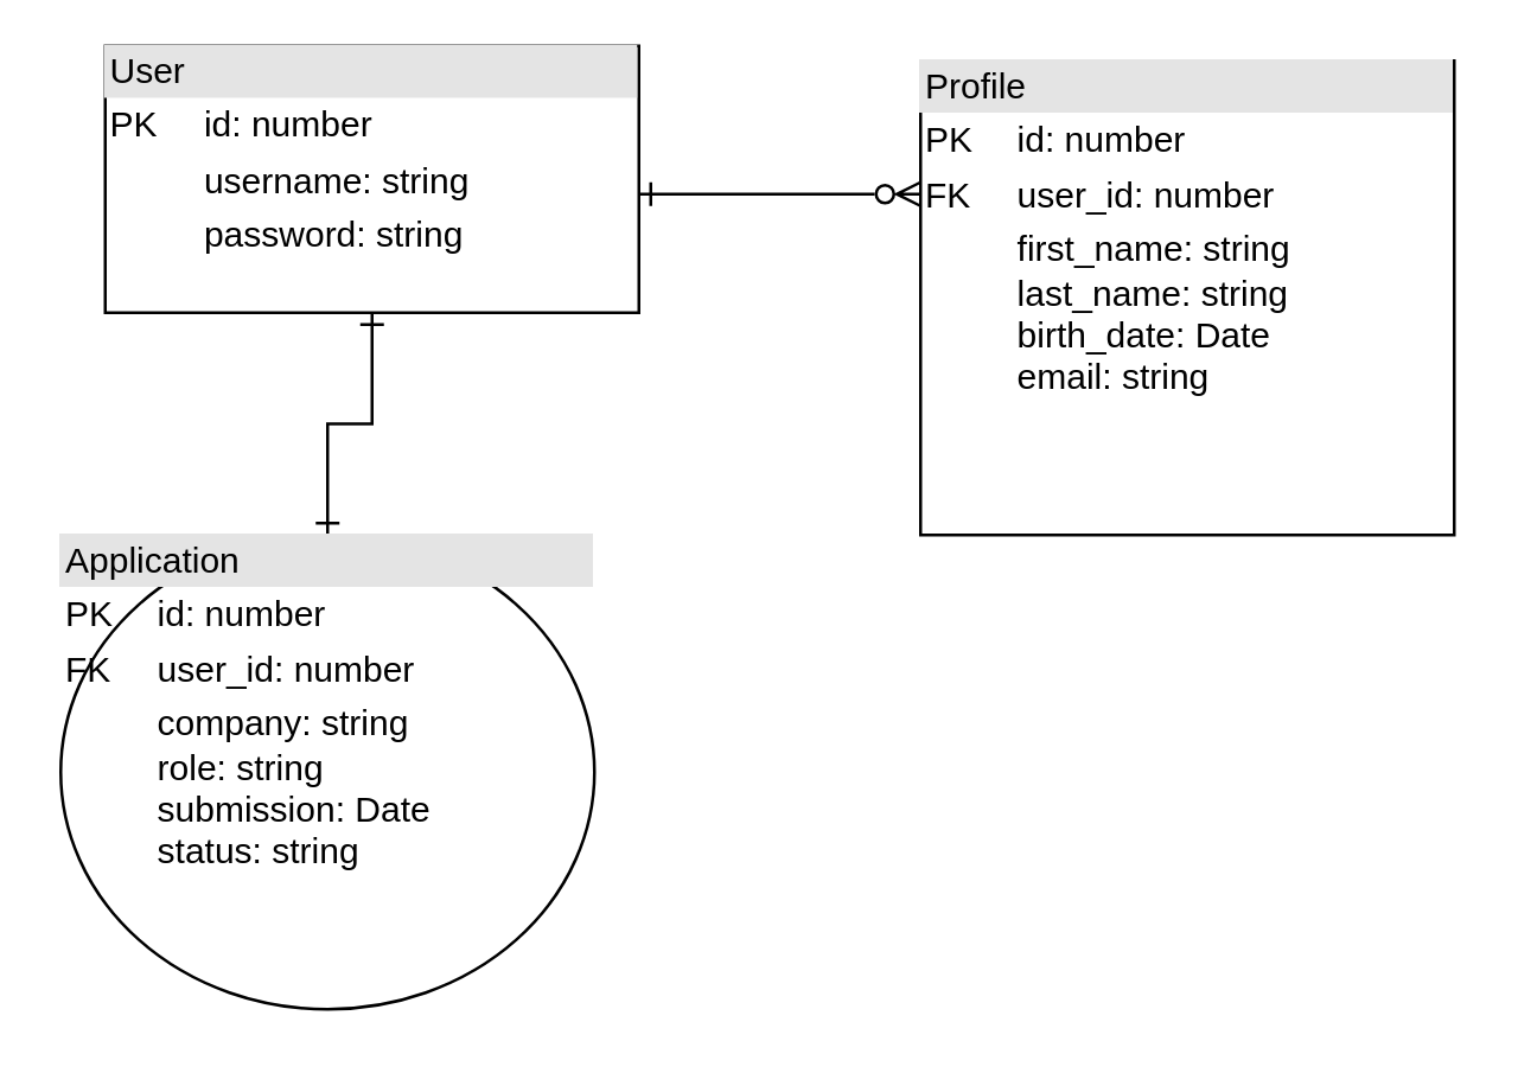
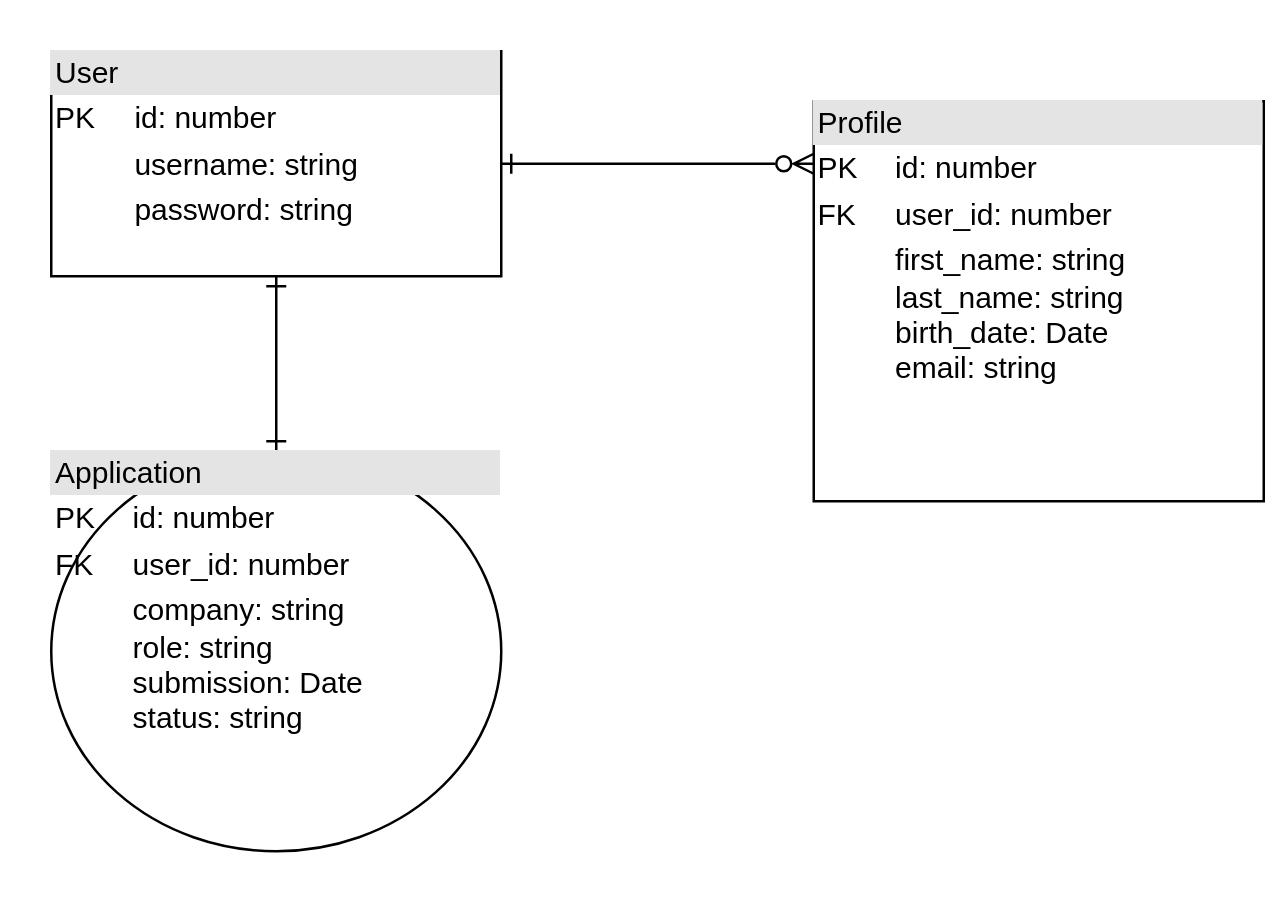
- <mxCell id="4" value="&lt;div style=&quot;box-sizing:border-box;width:100%;background:#e4e4e4;padding:2px;&quot;&gt;User&lt;/div&gt;&lt;table style=&quot;width:100%;font-size:1em;&quot; cellpadding=&quot;2&quot; cellspacing=&quot;0&quot;&gt;&lt;tbody&gt;&lt;tr&gt;&lt;td&gt;PK&lt;/td&gt;&lt;td&gt;id: number&lt;/td&gt;&lt;/tr&gt;&lt;tr&gt;&lt;td&gt;&lt;br&gt;&lt;/td&gt;&lt;td&gt;username: string&lt;/td&gt;&lt;/tr&gt;&lt;tr&gt;&lt;td&gt;&lt;/td&gt;&lt;td&gt;password: string&lt;/td&gt;&lt;/tr&gt;&lt;/tbody&gt;&lt;/table&gt;" style="verticalAlign=top;align=left;overflow=fill;html=1;" vertex="1" parent="1"><mxGeometry x="35" y="15" width="180" height="90" as="geometry" /></mxCell>
+ <mxCell id="4" value="&lt;div style=&quot;box-sizing:border-box;width:100%;background:#e4e4e4;padding:2px;&quot;&gt;User&lt;/div&gt;&lt;table style=&quot;width:100%;font-size:1em;&quot; cellpadding=&quot;2&quot; cellspacing=&quot;0&quot;&gt;&lt;tbody&gt;&lt;tr&gt;&lt;td&gt;PK&lt;/td&gt;&lt;td&gt;id: number&lt;/td&gt;&lt;/tr&gt;&lt;tr&gt;&lt;td&gt;&lt;br&gt;&lt;/td&gt;&lt;td&gt;username: string&lt;/td&gt;&lt;/tr&gt;&lt;tr&gt;&lt;td&gt;&lt;/td&gt;&lt;td&gt;password: string&lt;/td&gt;&lt;/tr&gt;&lt;/tbody&gt;&lt;/table&gt;" style="verticalAlign=top;align=left;overflow=fill;html=1;" vertex="1" parent="1"><mxGeometry x="20" y="20" width="180" height="90" as="geometry" /></mxCell>
- <mxCell id="5" value="&lt;div style=&quot;box-sizing:border-box;width:100%;background:#e4e4e4;padding:2px;&quot;&gt;Profile&lt;/div&gt;&lt;table style=&quot;width:100%;font-size:1em;&quot; cellpadding=&quot;2&quot; cellspacing=&quot;0&quot;&gt;&lt;tbody&gt;&lt;tr&gt;&lt;td&gt;PK&lt;/td&gt;&lt;td&gt;id: number&lt;/td&gt;&lt;/tr&gt;&lt;tr&gt;&lt;td&gt;FK&lt;/td&gt;&lt;td&gt;user_id: number&lt;/td&gt;&lt;/tr&gt;&lt;tr&gt;&lt;td&gt;&lt;/td&gt;&lt;td&gt;first_name: string&lt;br&gt;last_name: string&lt;br&gt;birth_date: Date&lt;br&gt;email: string&lt;/td&gt;&lt;/tr&gt;&lt;/tbody&gt;&lt;/table&gt;" style="verticalAlign=top;align=left;overflow=fill;html=1;" vertex="1" parent="1"><mxGeometry x="310" y="20" width="180" height="160" as="geometry" /></mxCell>
+ <mxCell id="5" value="&lt;div style=&quot;box-sizing:border-box;width:100%;background:#e4e4e4;padding:2px;&quot;&gt;Profile&lt;/div&gt;&lt;table style=&quot;width:100%;font-size:1em;&quot; cellpadding=&quot;2&quot; cellspacing=&quot;0&quot;&gt;&lt;tbody&gt;&lt;tr&gt;&lt;td&gt;PK&lt;/td&gt;&lt;td&gt;id: number&lt;/td&gt;&lt;/tr&gt;&lt;tr&gt;&lt;td&gt;FK&lt;/td&gt;&lt;td&gt;user_id: number&lt;/td&gt;&lt;/tr&gt;&lt;tr&gt;&lt;td&gt;&lt;/td&gt;&lt;td&gt;first_name: string&lt;br&gt;last_name: string&lt;br&gt;birth_date: Date&lt;br&gt;email: string&lt;/td&gt;&lt;/tr&gt;&lt;/tbody&gt;&lt;/table&gt;" style="verticalAlign=top;align=left;overflow=fill;html=1;" vertex="1" parent="1"><mxGeometry x="325" y="40" width="180" height="160" as="geometry" /></mxCell>
